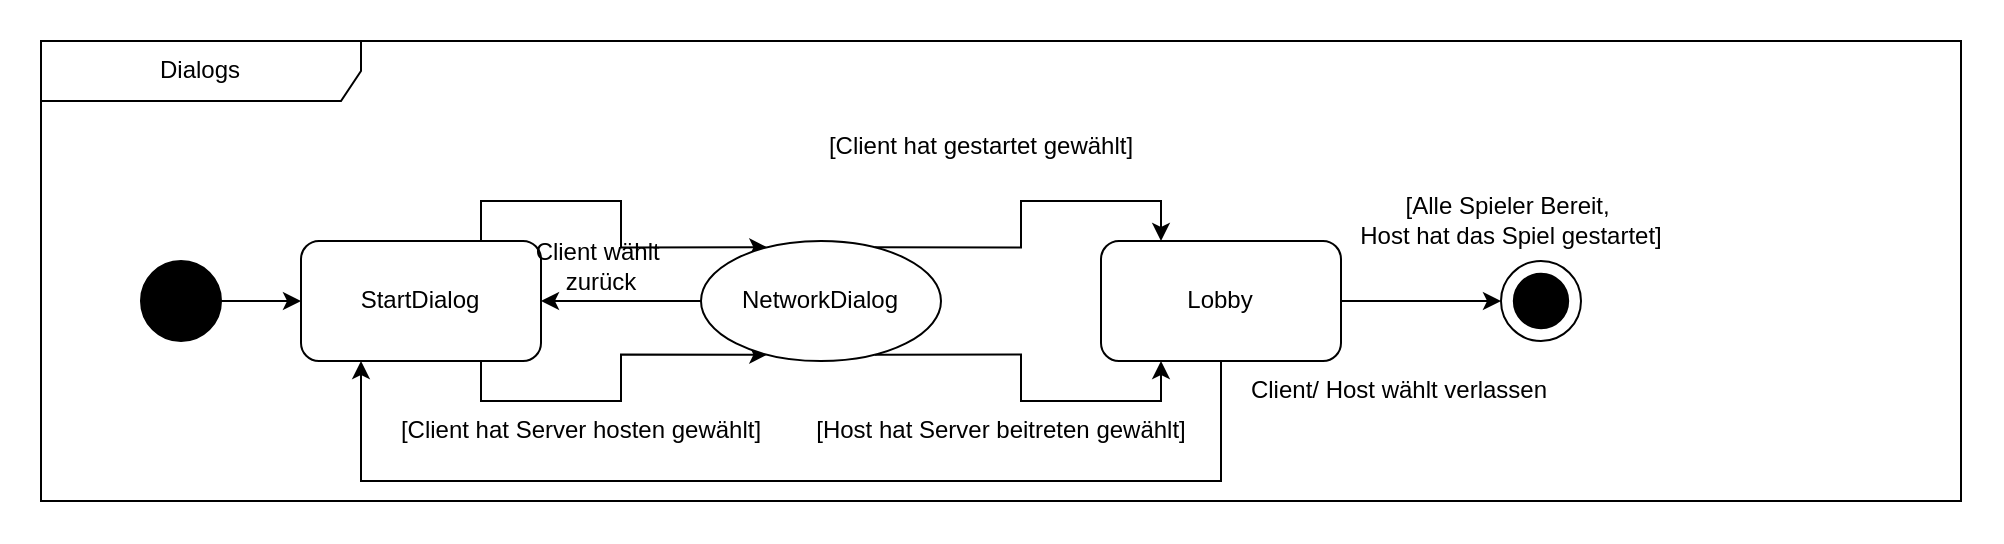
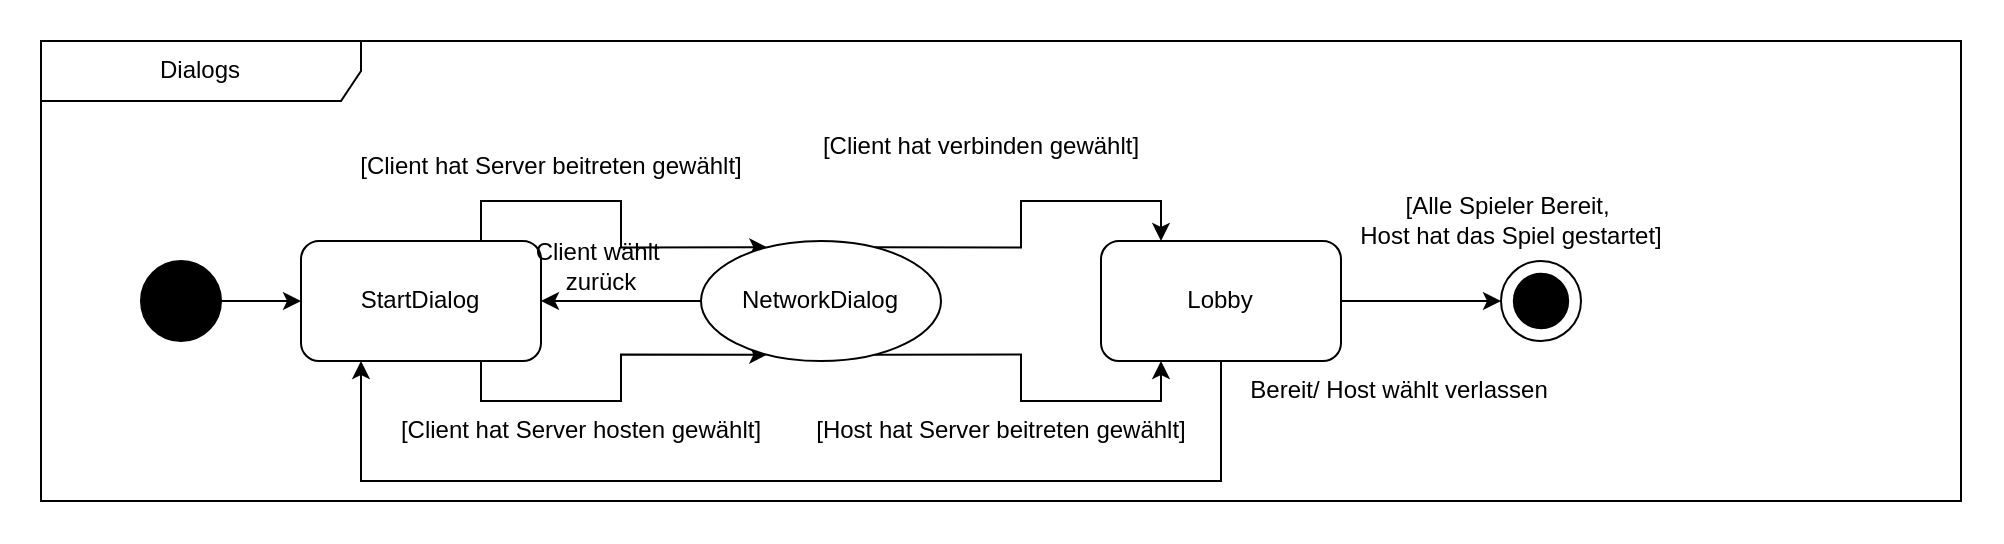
- <mxCell id="22" value="[Client hat gestartet gewählt]" style="text;html=1;align=center;verticalAlign=middle;resizable=0;points=[];autosize=1;strokeColor=none;fillColor=none;" vertex="1" parent="1"><mxGeometry x="400" y="58" width="180" height="30" as="geometry" /></mxCell>
+ <mxCell id="22" value="[Client hat verbinden gewählt]" style="text;html=1;align=center;verticalAlign=middle;resizable=0;points=[];autosize=1;strokeColor=none;fillColor=none;" vertex="1" parent="1"><mxGeometry x="400" y="58" width="180" height="30" as="geometry" /></mxCell>
+ <mxCell id="16" value="[Client hat Server beitreten gewählt]" style="text;html=1;align=center;verticalAlign=middle;resizable=0;points=[];autosize=1;strokeColor=none;fillColor=none;" vertex="1" parent="7"><mxGeometry x="150" y="48" width="210" height="30" as="geometry" /></mxCell>
- <mxCell id="19" value="Client/ Host wählt verlassen" style="text;html=1;align=center;verticalAlign=middle;resizable=0;points=[];autosize=1;strokeColor=none;fillColor=none;" vertex="1" parent="7"><mxGeometry x="593.59" y="160" width="170" height="30" as="geometry" /></mxCell>
+ <mxCell id="19" value="Bereit/ Host wählt verlassen" style="text;html=1;align=center;verticalAlign=middle;resizable=0;points=[];autosize=1;strokeColor=none;fillColor=none;" vertex="1" parent="7"><mxGeometry x="593.59" y="160" width="170" height="30" as="geometry" /></mxCell>
